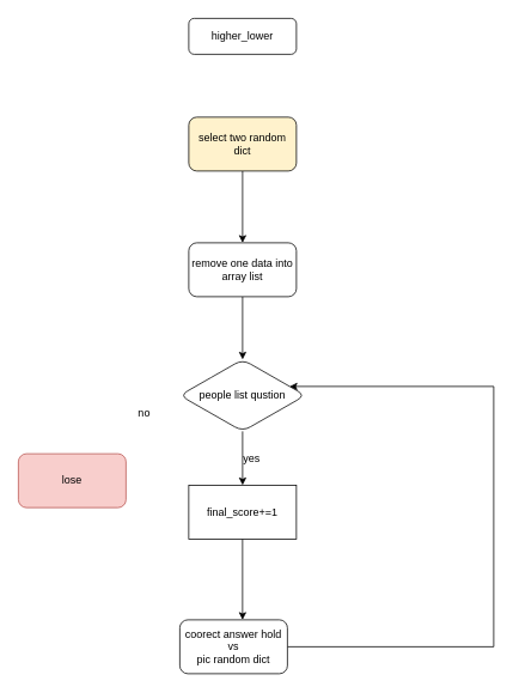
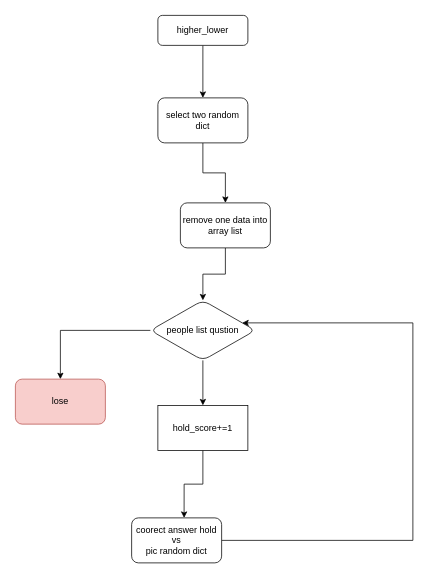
+ <mxCell id="2" value="" style="edgeStyle=orthogonalEdgeStyle;rounded=0;orthogonalLoop=1;jettySize=auto;html=1;" edge="1" parent="1" source="3" target="5"><mxGeometry relative="1" as="geometry" /></mxCell>
- <mxCell id="5" value="select two random&lt;br&gt;dict" style="whiteSpace=wrap;html=1;rounded=1;glass=0;strokeWidth=1;shadow=0;fillColor=#fff2cc;" vertex="1" parent="1"><mxGeometry x="210" y="130" width="120" height="60" as="geometry" /></mxCell>
+ <mxCell id="5" value="select two random&lt;br&gt;dict" style="whiteSpace=wrap;html=1;rounded=1;glass=0;strokeWidth=1;shadow=0;" vertex="1" parent="1"><mxGeometry x="210" y="130" width="120" height="60" as="geometry" /></mxCell>
- <mxCell id="17" value="remove one data into&lt;br&gt;array list" style="whiteSpace=wrap;html=1;rounded=1;glass=0;strokeWidth=1;shadow=0;" vertex="1" parent="1"><mxGeometry x="210" y="270" width="120" height="60" as="geometry" /></mxCell>
+ <mxCell id="17" value="remove one data into&lt;br&gt;array list" style="whiteSpace=wrap;html=1;rounded=1;glass=0;strokeWidth=1;shadow=0;" vertex="1" parent="1"><mxGeometry x="240" y="270" width="120" height="60" as="geometry" /></mxCell>
+ <mxCell id="6" value="" style="edgeStyle=orthogonalEdgeStyle;rounded=0;orthogonalLoop=1;jettySize=auto;html=1;" edge="1" parent="1" source="7" target="8"><mxGeometry relative="1" as="geometry" /></mxCell>
- <mxCell id="13" value="no" style="text;html=1;align=center;verticalAlign=middle;resizable=0;points=[];autosize=1;strokeColor=none;fillColor=none;" vertex="1" parent="1"><mxGeometry x="140" y="445" width="40" height="30" as="geometry" /></mxCell>
- <mxCell id="12" value="yes" style="text;html=1;align=center;verticalAlign=middle;resizable=0;points=[];autosize=1;strokeColor=none;fillColor=none;" vertex="1" parent="1"><mxGeometry x="260" y="495" width="40" height="30" as="geometry" /></mxCell>
- <mxCell id="15" value="final_score+=1" style="whiteSpace=wrap;html=1;" vertex="1" parent="1"><mxGeometry x="210" y="540" width="120" height="60" as="geometry" /></mxCell>
+ <mxCell id="15" value="hold_score+=1" style="whiteSpace=wrap;html=1;" vertex="1" parent="1"><mxGeometry x="210" y="540" width="120" height="60" as="geometry" /></mxCell>
- <mxCell id="10" value="coorect answer hold&lt;br&gt;vs&lt;br&gt;pic random dict" style="whiteSpace=wrap;html=1;rounded=1;glass=0;strokeWidth=1;shadow=0;" vertex="1" parent="1"><mxGeometry x="200" y="690" width="120" height="60" as="geometry" /></mxCell>
+ <mxCell id="10" value="coorect answer hold&lt;br&gt;vs&lt;br&gt;pic random dict" style="whiteSpace=wrap;html=1;rounded=1;glass=0;strokeWidth=1;shadow=0;" vertex="1" parent="1"><mxGeometry x="175" y="690" width="120" height="60" as="geometry" /></mxCell>
